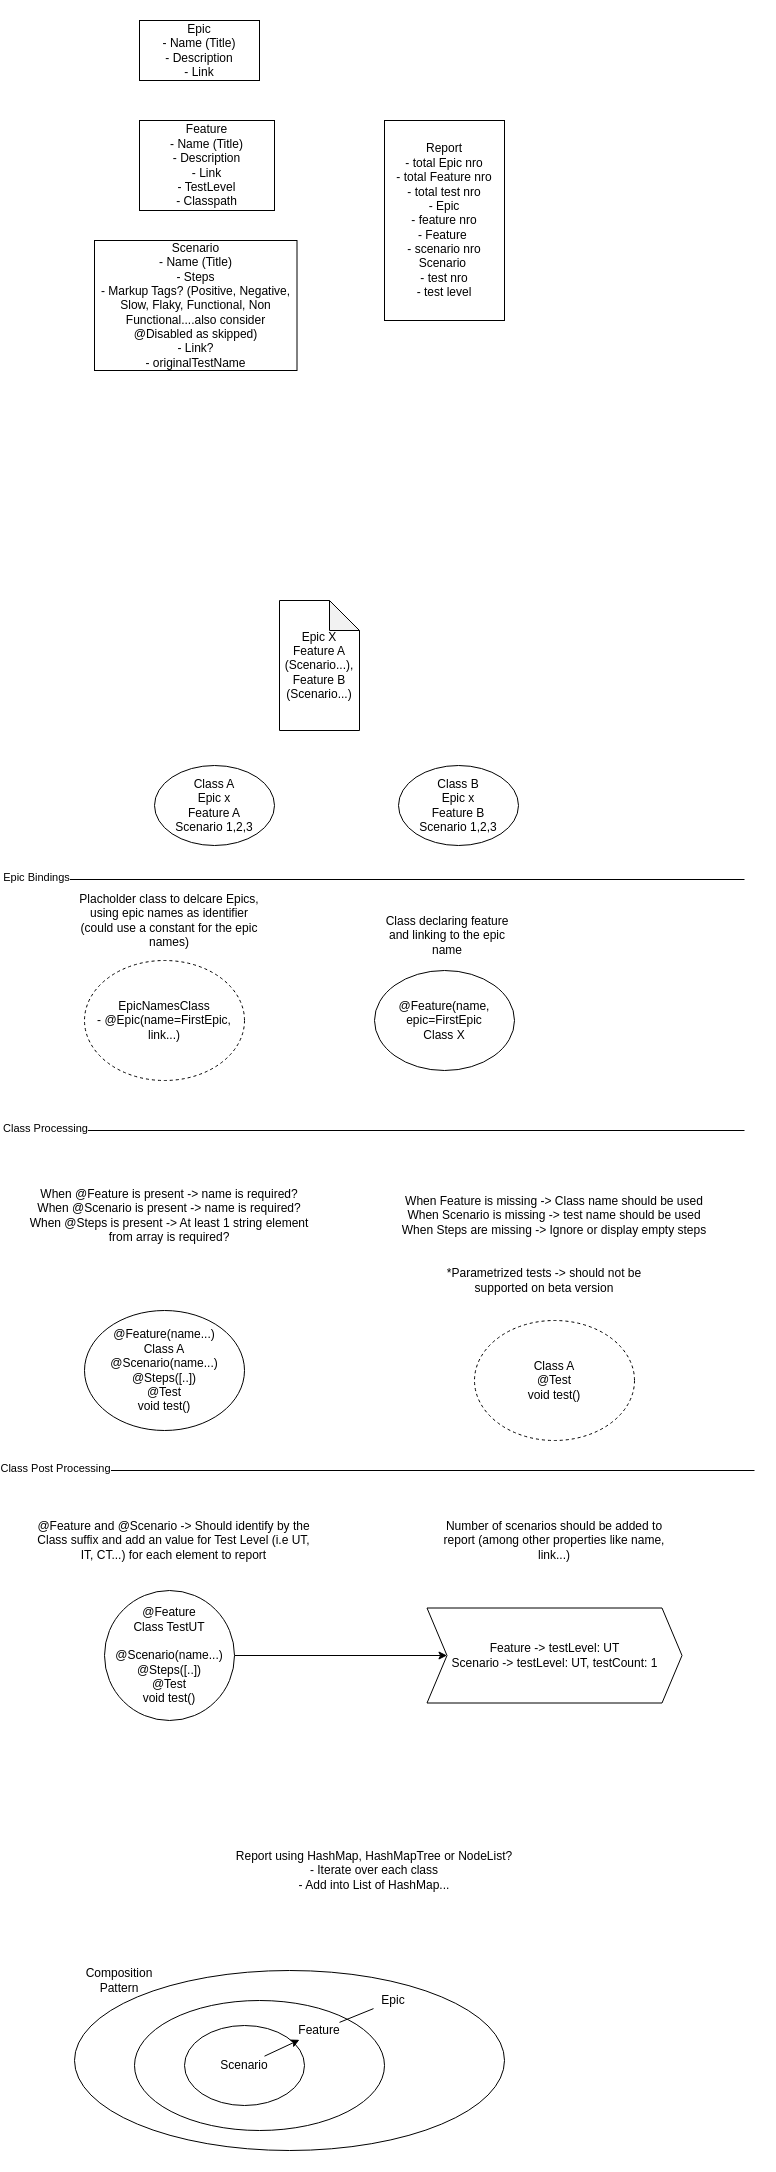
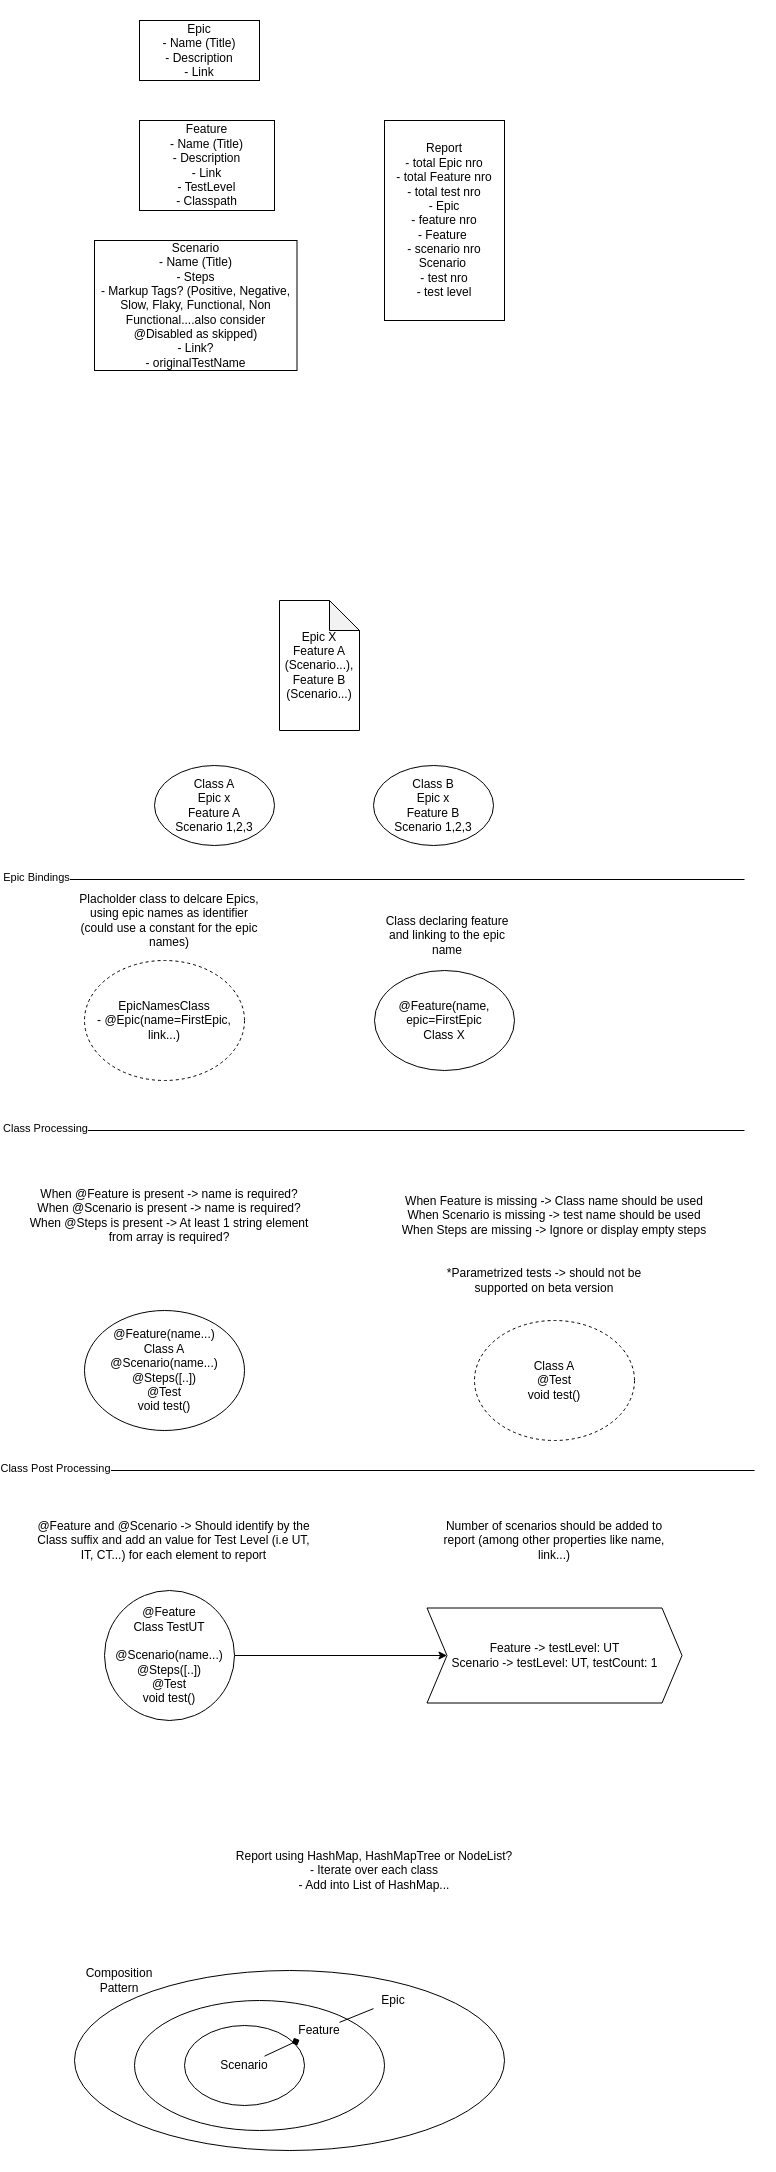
- <mxCell id="7" value="Class B&lt;br&gt;Epic x&lt;br&gt;Feature B&lt;br&gt;Scenario 1,2,3" style="ellipse;whiteSpace=wrap;html=1;" parent="1" vertex="1"><mxGeometry x="394" y="765" width="120" height="80" as="geometry" /></mxCell>
+ <mxCell id="7" value="Class B&lt;br&gt;Epic x&lt;br&gt;Feature B&lt;br&gt;Scenario 1,2,3" style="ellipse;whiteSpace=wrap;html=1;" parent="1" vertex="1"><mxGeometry x="369" y="765" width="120" height="80" as="geometry" /></mxCell>
- <mxCell id="36" value="" style="edgeStyle=none;rounded=0;orthogonalLoop=1;jettySize=auto;html=1;" edge="1" parent="1" source="37" target="34"><mxGeometry relative="1" as="geometry" /></mxCell>
+ <mxCell id="36" value="" style="edgeStyle=none;rounded=0;orthogonalLoop=1;jettySize=auto;html=1;endArrow=diamond;" edge="1" parent="1" source="37" target="34"><mxGeometry relative="1" as="geometry" /></mxCell>
